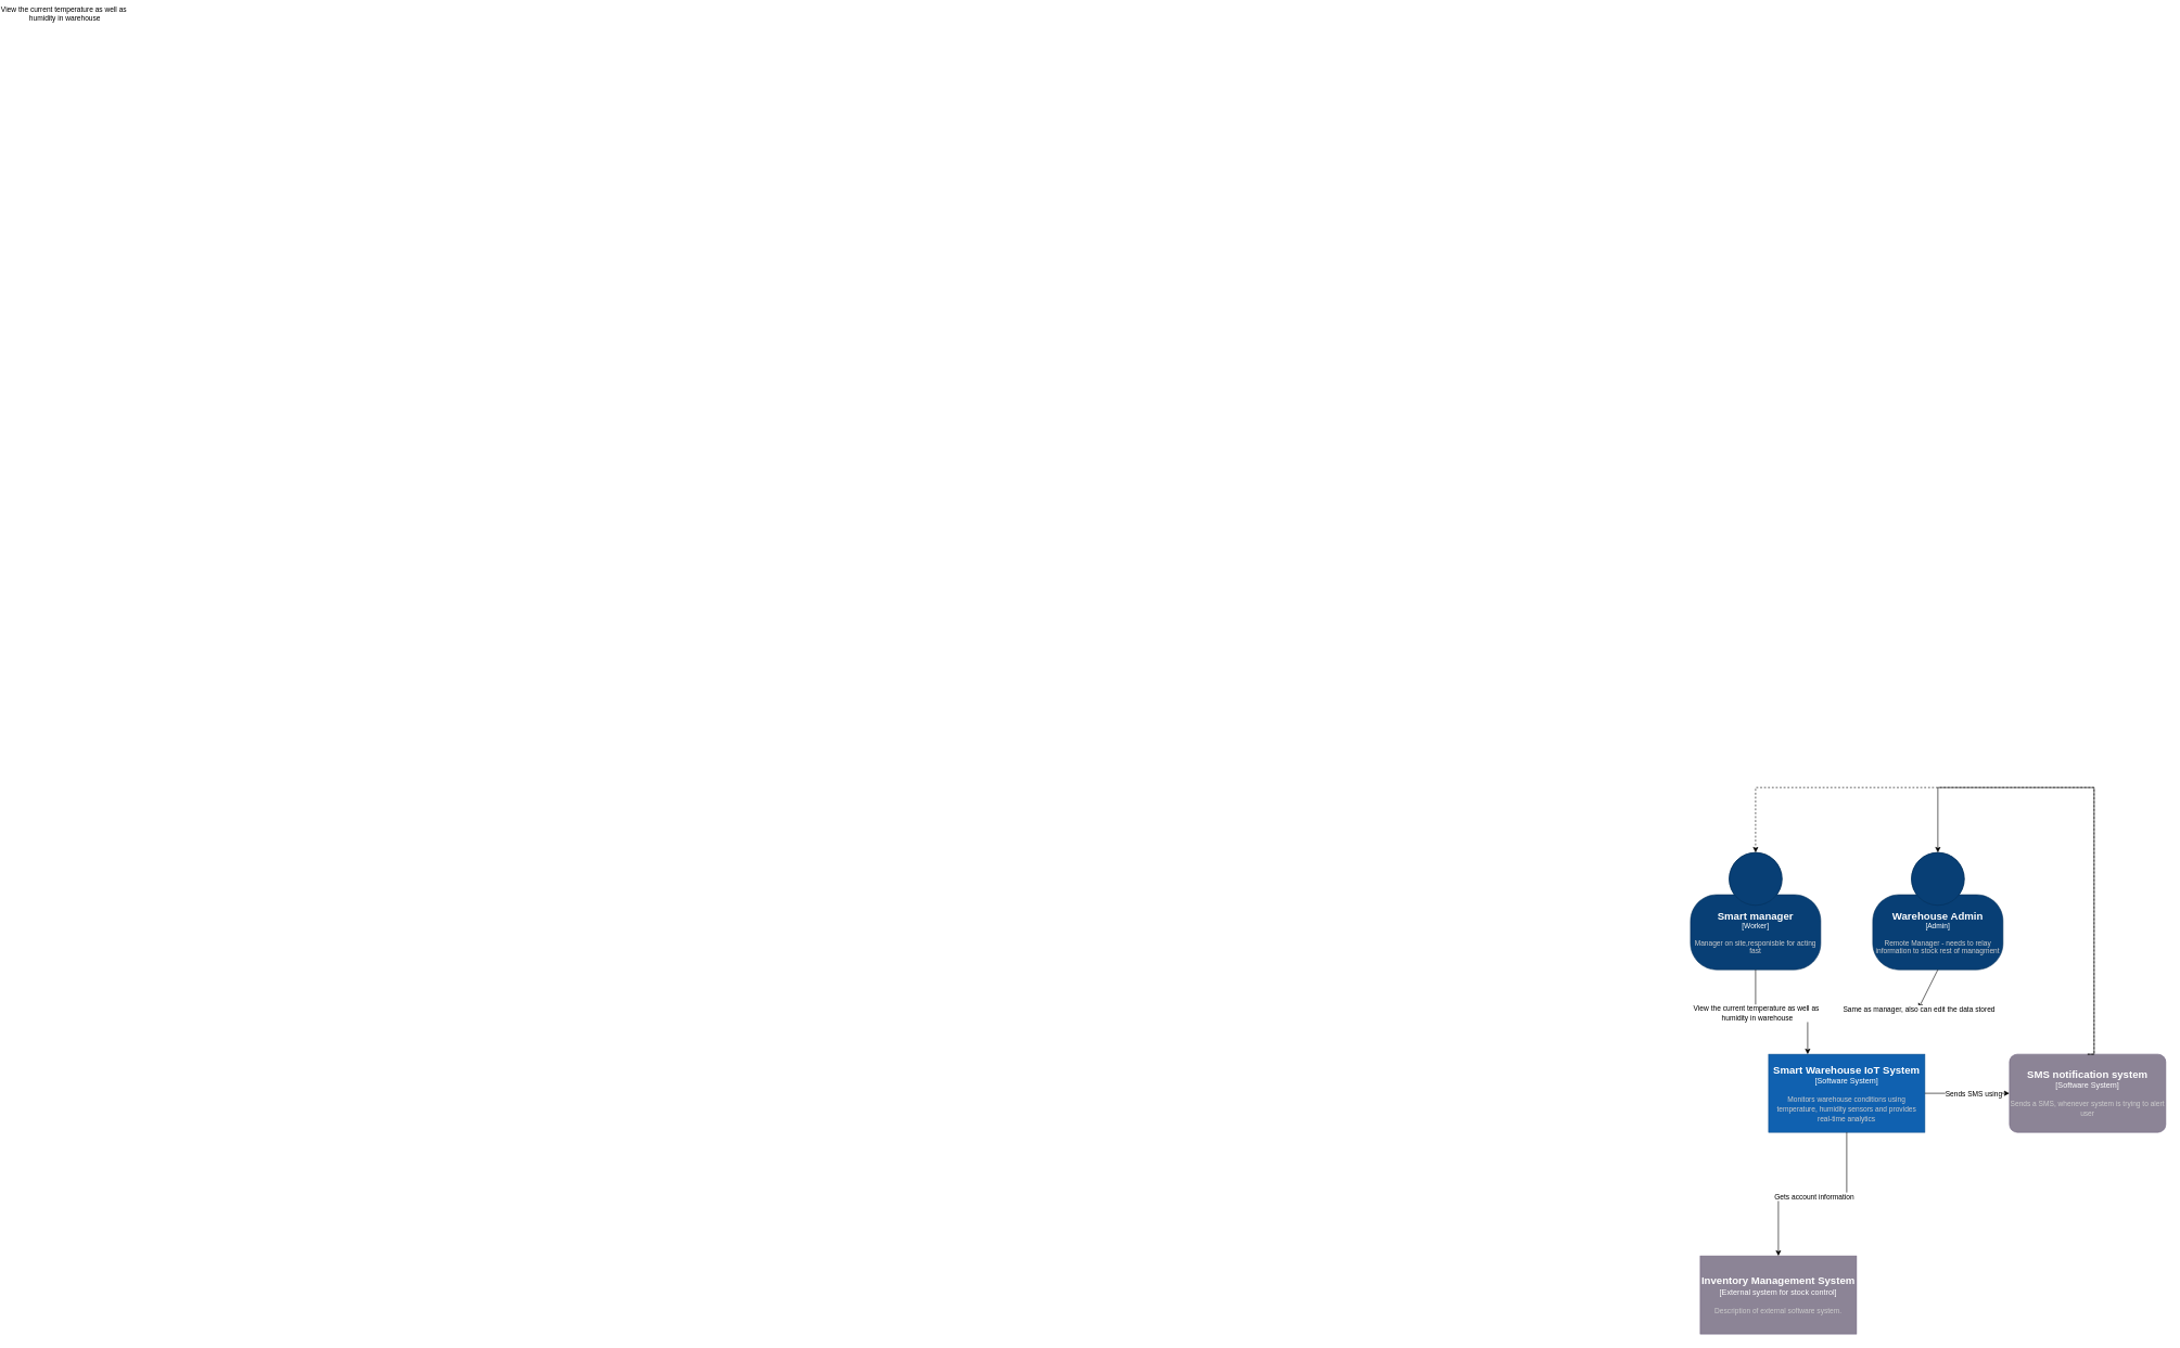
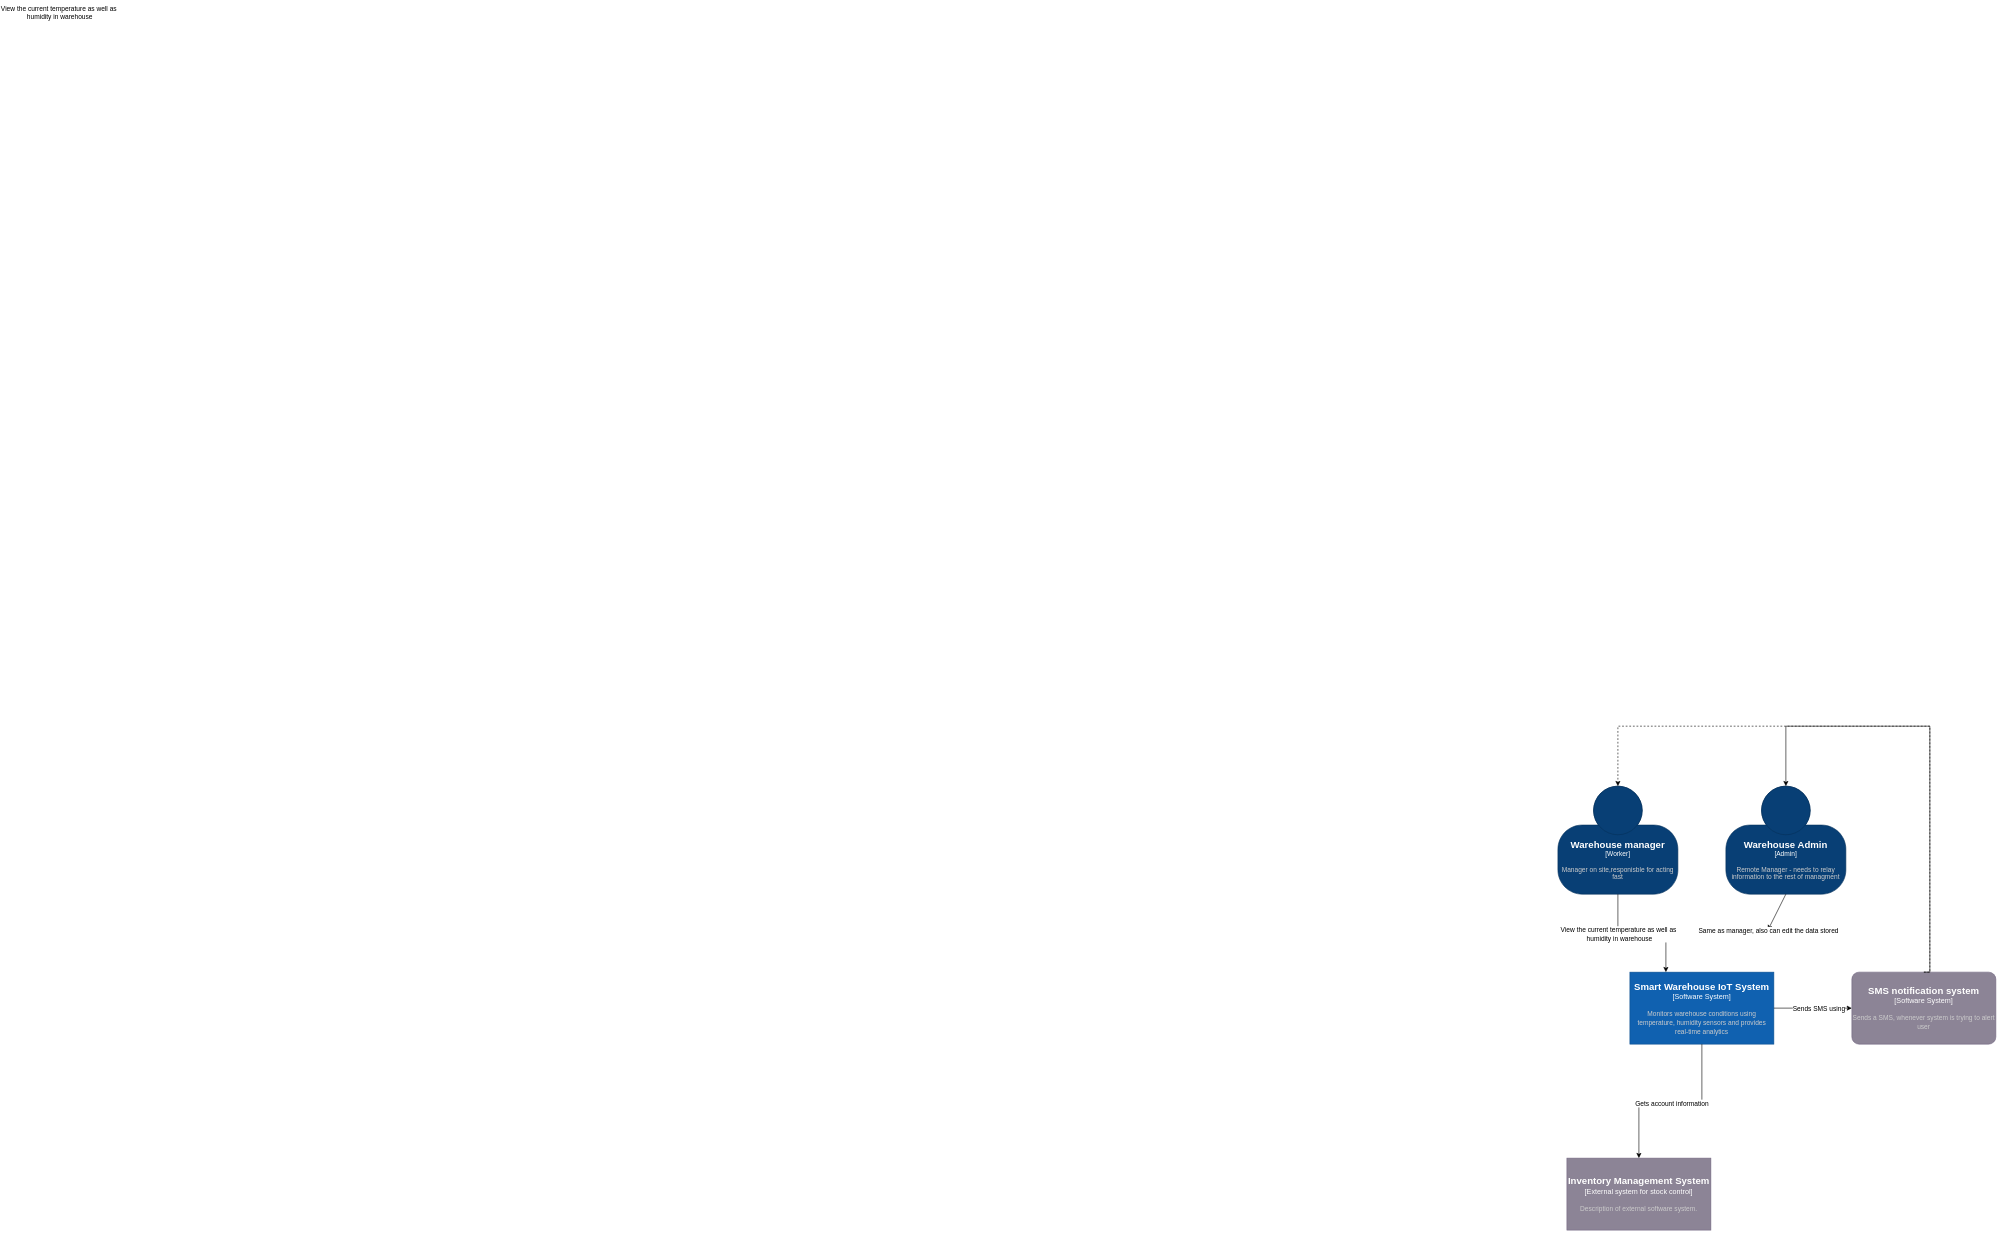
- <mxCell id="2" value="&lt;font style=&quot;font-size: 16px&quot;&gt;&lt;b&gt;Smart manager&lt;/b&gt;&lt;/font&gt;&lt;div&gt;[Worker]&lt;/div&gt;&lt;br&gt;&lt;div&gt;&lt;font style=&quot;font-size: 11px&quot;&gt;&lt;font color=&quot;#cccccc&quot;&gt;Manager on site,responisble for acting fast&lt;/font&gt;&lt;/div&gt;" style="html=1;fontSize=11;dashed=0;whiteSpace=wrap;fillColor=#083F75;strokeColor=#06315C;fontColor=#ffffff;shape=mxgraph.c4.person2;align=center;metaEdit=1;points=[[0.5,0,0],[1,0.5,0],[1,0.75,0],[0.75,1,0],[0.5,1,0],[0.25,1,0],[0,0.75,0],[0,0.5,0]];resizable=0;" parent="1" vertex="1"><mxGeometry x="2520" y="1310" width="200" height="180" as="geometry" /></mxCell>
+ <mxCell id="2" value="&lt;font style=&quot;font-size: 16px&quot;&gt;&lt;b&gt;Warehouse manager&lt;/b&gt;&lt;/font&gt;&lt;div&gt;[Worker]&lt;/div&gt;&lt;br&gt;&lt;div&gt;&lt;font style=&quot;font-size: 11px&quot;&gt;&lt;font color=&quot;#cccccc&quot;&gt;Manager on site,responisble for acting fast&lt;/font&gt;&lt;/div&gt;" style="html=1;fontSize=11;dashed=0;whiteSpace=wrap;fillColor=#083F75;strokeColor=#06315C;fontColor=#ffffff;shape=mxgraph.c4.person2;align=center;metaEdit=1;points=[[0.5,0,0],[1,0.5,0],[1,0.75,0],[0.75,1,0],[0.5,1,0],[0.25,1,0],[0,0.75,0],[0,0.5,0]];resizable=0;" parent="1" vertex="1"><mxGeometry x="2520" y="1310" width="200" height="180" as="geometry" /></mxCell>
- <mxCell id="3" value="&lt;font style=&quot;font-size: 16px&quot;&gt;&lt;b&gt;Warehouse Admin&lt;/b&gt;&lt;/font&gt;&lt;div&gt;[Admin]&lt;/div&gt;&lt;br&gt;&lt;div&gt;&lt;font style=&quot;font-size: 11px&quot;&gt;&lt;font color=&quot;#cccccc&quot;&gt;Remote Manager - needs to relay information to stock rest of managment&lt;/font&gt;&lt;/div&gt;" style="html=1;fontSize=11;dashed=0;whiteSpace=wrap;fillColor=#083F75;strokeColor=#06315C;fontColor=#ffffff;shape=mxgraph.c4.person2;align=center;metaEdit=1;points=[[0.5,0,0],[1,0.5,0],[1,0.75,0],[0.75,1,0],[0.5,1,0],[0.25,1,0],[0,0.75,0],[0,0.5,0]];resizable=0;" parent="1" vertex="1"><mxGeometry x="2800" y="1310" width="200" height="180" as="geometry" /></mxCell>
+ <mxCell id="3" value="&lt;font style=&quot;font-size: 16px&quot;&gt;&lt;b&gt;Warehouse Admin&lt;/b&gt;&lt;/font&gt;&lt;div&gt;[Admin]&lt;/div&gt;&lt;br&gt;&lt;div&gt;&lt;font style=&quot;font-size: 11px&quot;&gt;&lt;font color=&quot;#cccccc&quot;&gt;Remote Manager - needs to relay information to the rest of managment&lt;/font&gt;&lt;/div&gt;" style="html=1;fontSize=11;dashed=0;whiteSpace=wrap;fillColor=#083F75;strokeColor=#06315C;fontColor=#ffffff;shape=mxgraph.c4.person2;align=center;metaEdit=1;points=[[0.5,0,0],[1,0.5,0],[1,0.75,0],[0.75,1,0],[0.5,1,0],[0.25,1,0],[0,0.75,0],[0,0.5,0]];resizable=0;" parent="1" vertex="1"><mxGeometry x="2800" y="1310" width="200" height="180" as="geometry" /></mxCell>
